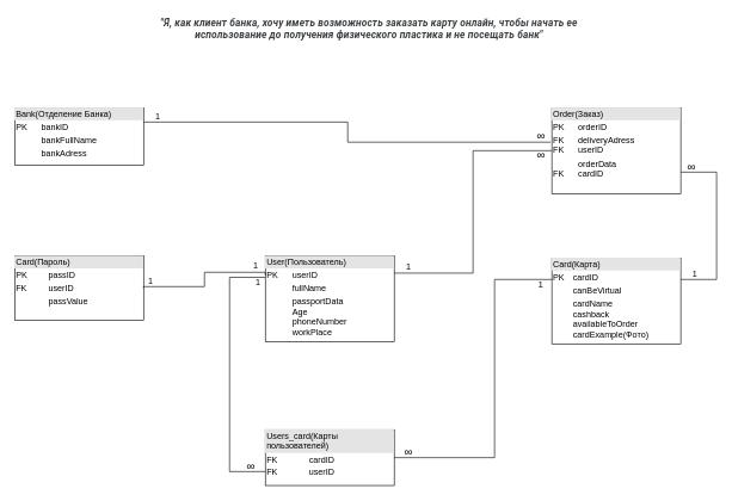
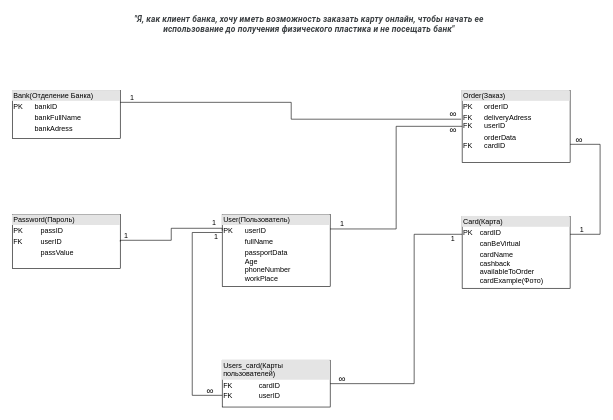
- <mxCell id="6" value="&lt;div style=&quot;box-sizing:border-box;width:100%;background:#e4e4e4;padding:2px;&quot;&gt;Card(Пароль)&lt;/div&gt;&lt;table style=&quot;width:100%;font-size:1em;&quot; cellpadding=&quot;2&quot; cellspacing=&quot;0&quot;&gt;&lt;tbody&gt;&lt;tr&gt;&lt;td&gt;PK&lt;/td&gt;&lt;td&gt;passID&lt;/td&gt;&lt;/tr&gt;&lt;tr&gt;&lt;td&gt;FK&lt;/td&gt;&lt;td&gt;userID&lt;/td&gt;&lt;/tr&gt;&lt;tr&gt;&lt;td&gt;&lt;/td&gt;&lt;td&gt;passValue&lt;/td&gt;&lt;/tr&gt;&lt;/tbody&gt;&lt;/table&gt;" style="verticalAlign=top;align=left;overflow=fill;html=1;whiteSpace=wrap;" vertex="1" parent="1"><mxGeometry x="20" y="357" width="180" height="90" as="geometry" /></mxCell>
+ <mxCell id="6" value="&lt;div style=&quot;box-sizing:border-box;width:100%;background:#e4e4e4;padding:2px;&quot;&gt;Password(Пароль)&lt;/div&gt;&lt;table style=&quot;width:100%;font-size:1em;&quot; cellpadding=&quot;2&quot; cellspacing=&quot;0&quot;&gt;&lt;tbody&gt;&lt;tr&gt;&lt;td&gt;PK&lt;/td&gt;&lt;td&gt;passID&lt;/td&gt;&lt;/tr&gt;&lt;tr&gt;&lt;td&gt;FK&lt;/td&gt;&lt;td&gt;userID&lt;/td&gt;&lt;/tr&gt;&lt;tr&gt;&lt;td&gt;&lt;/td&gt;&lt;td&gt;passValue&lt;/td&gt;&lt;/tr&gt;&lt;/tbody&gt;&lt;/table&gt;" style="verticalAlign=top;align=left;overflow=fill;html=1;whiteSpace=wrap;" vertex="1" parent="1"><mxGeometry x="20" y="357" width="180" height="90" as="geometry" /></mxCell>
